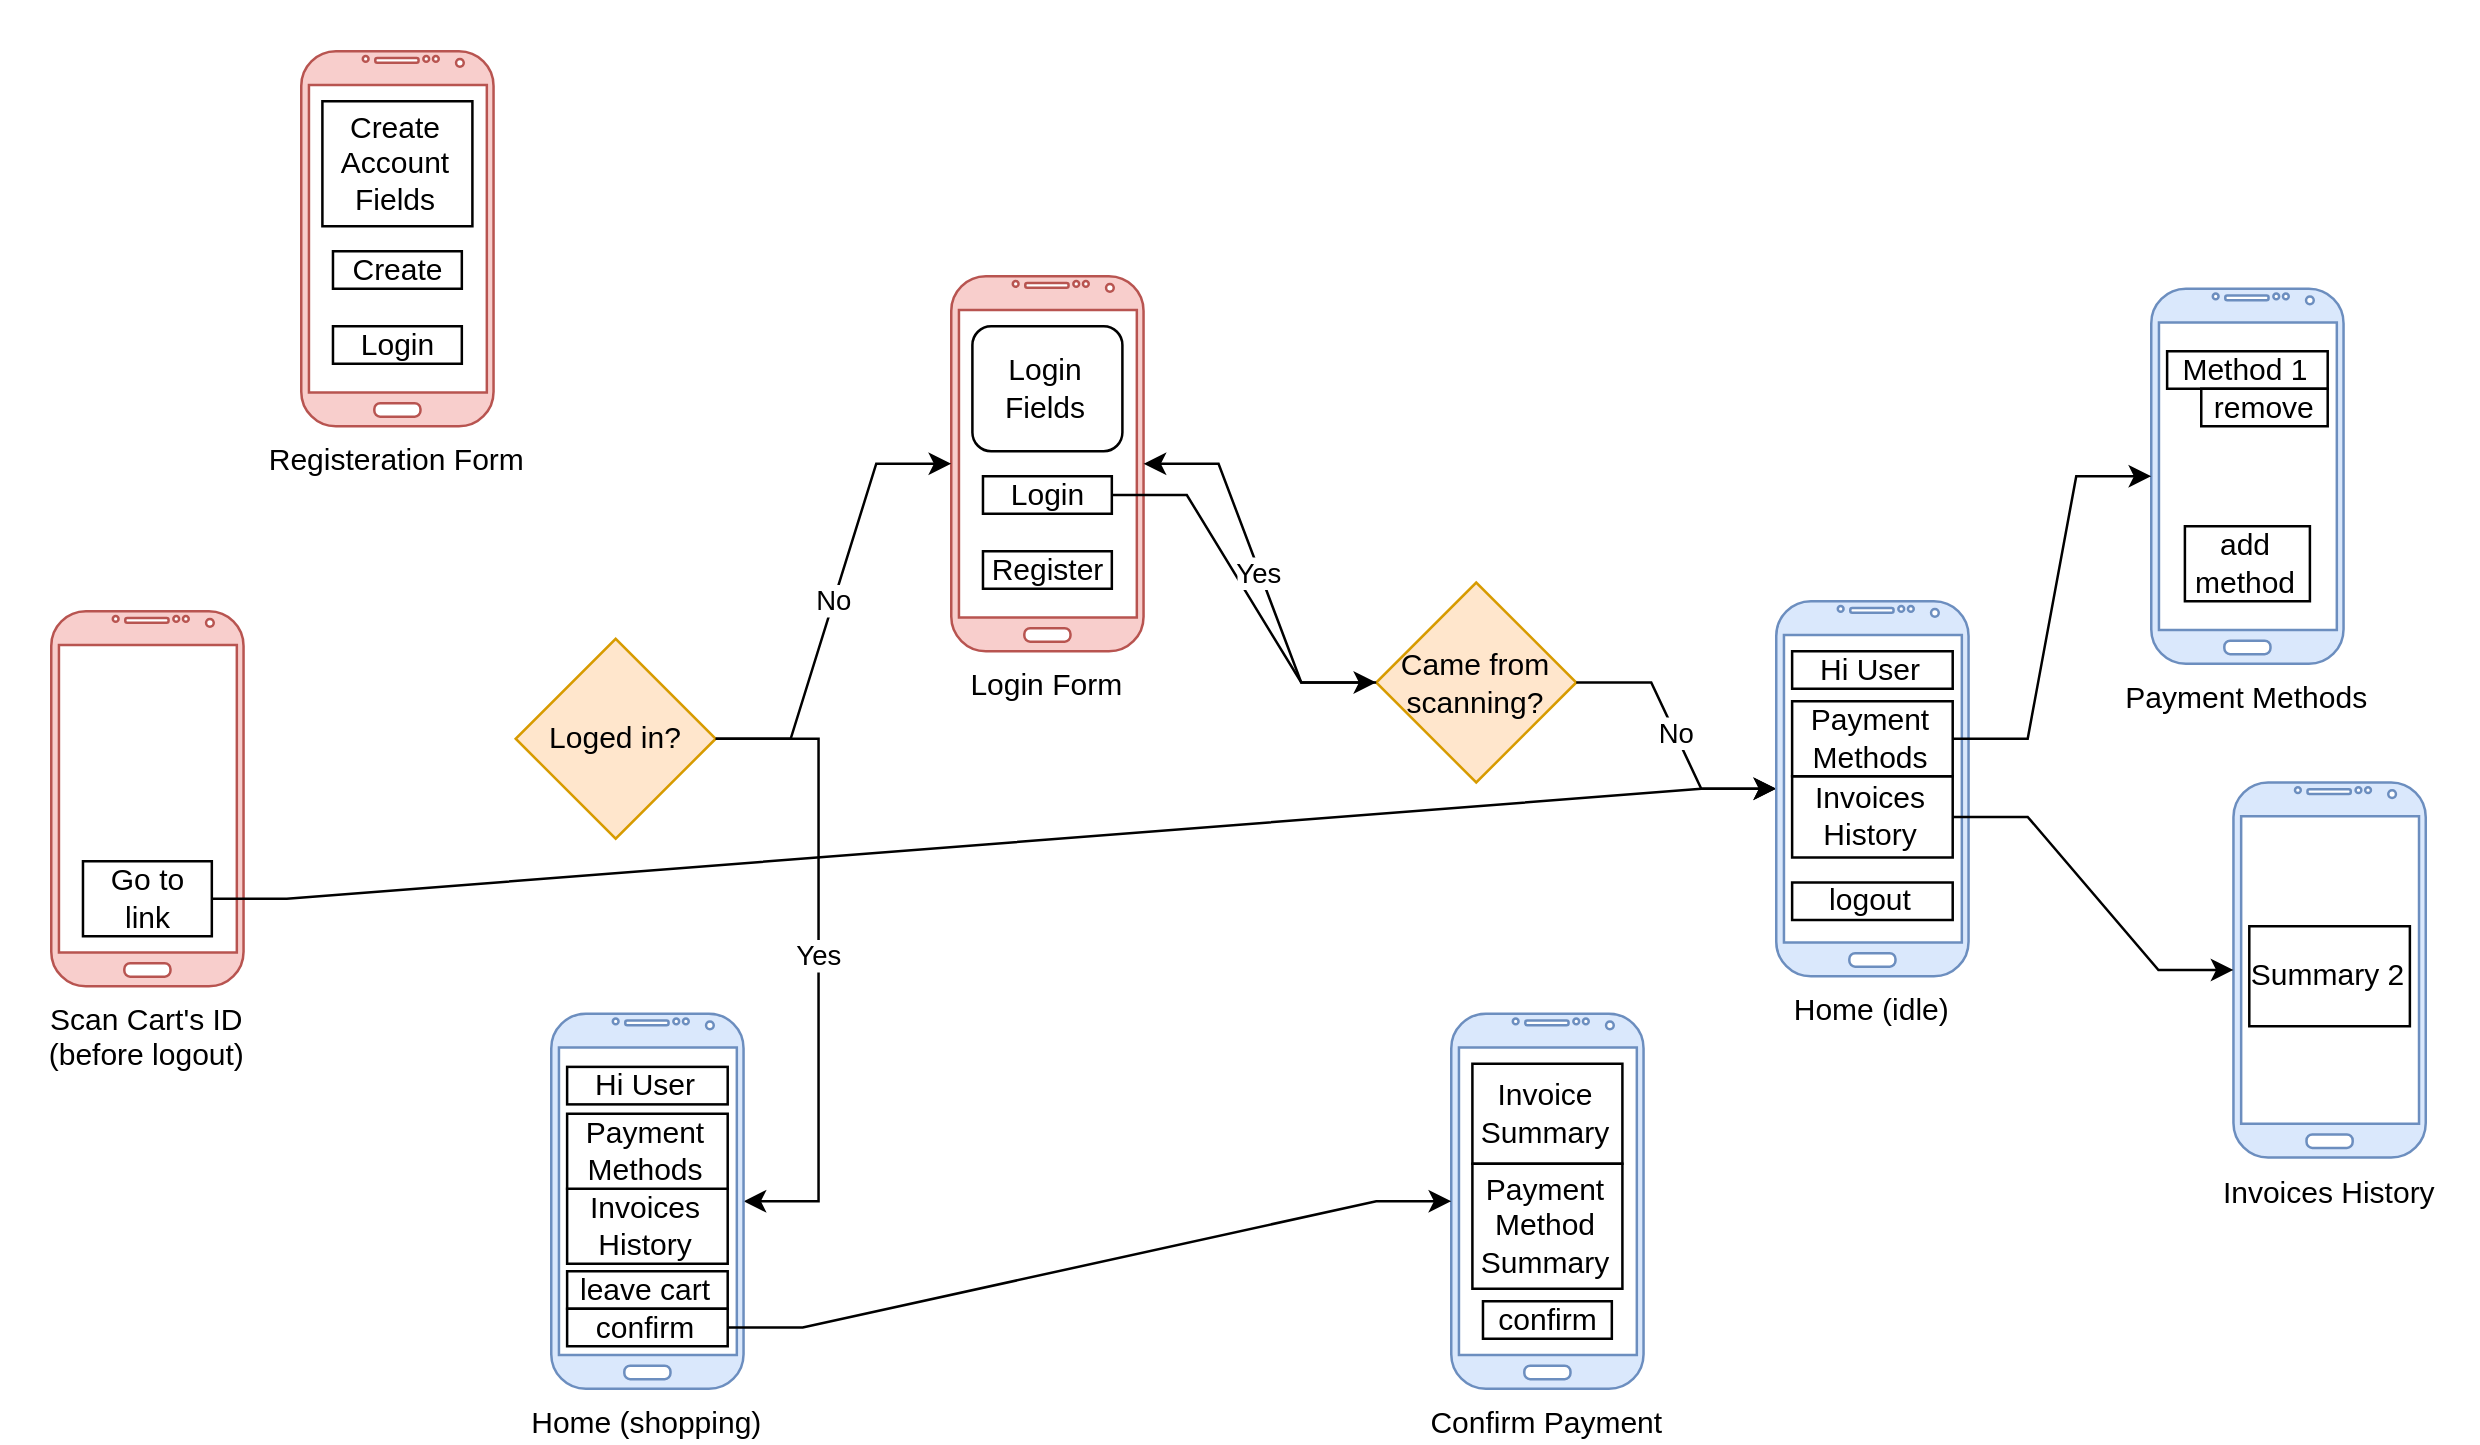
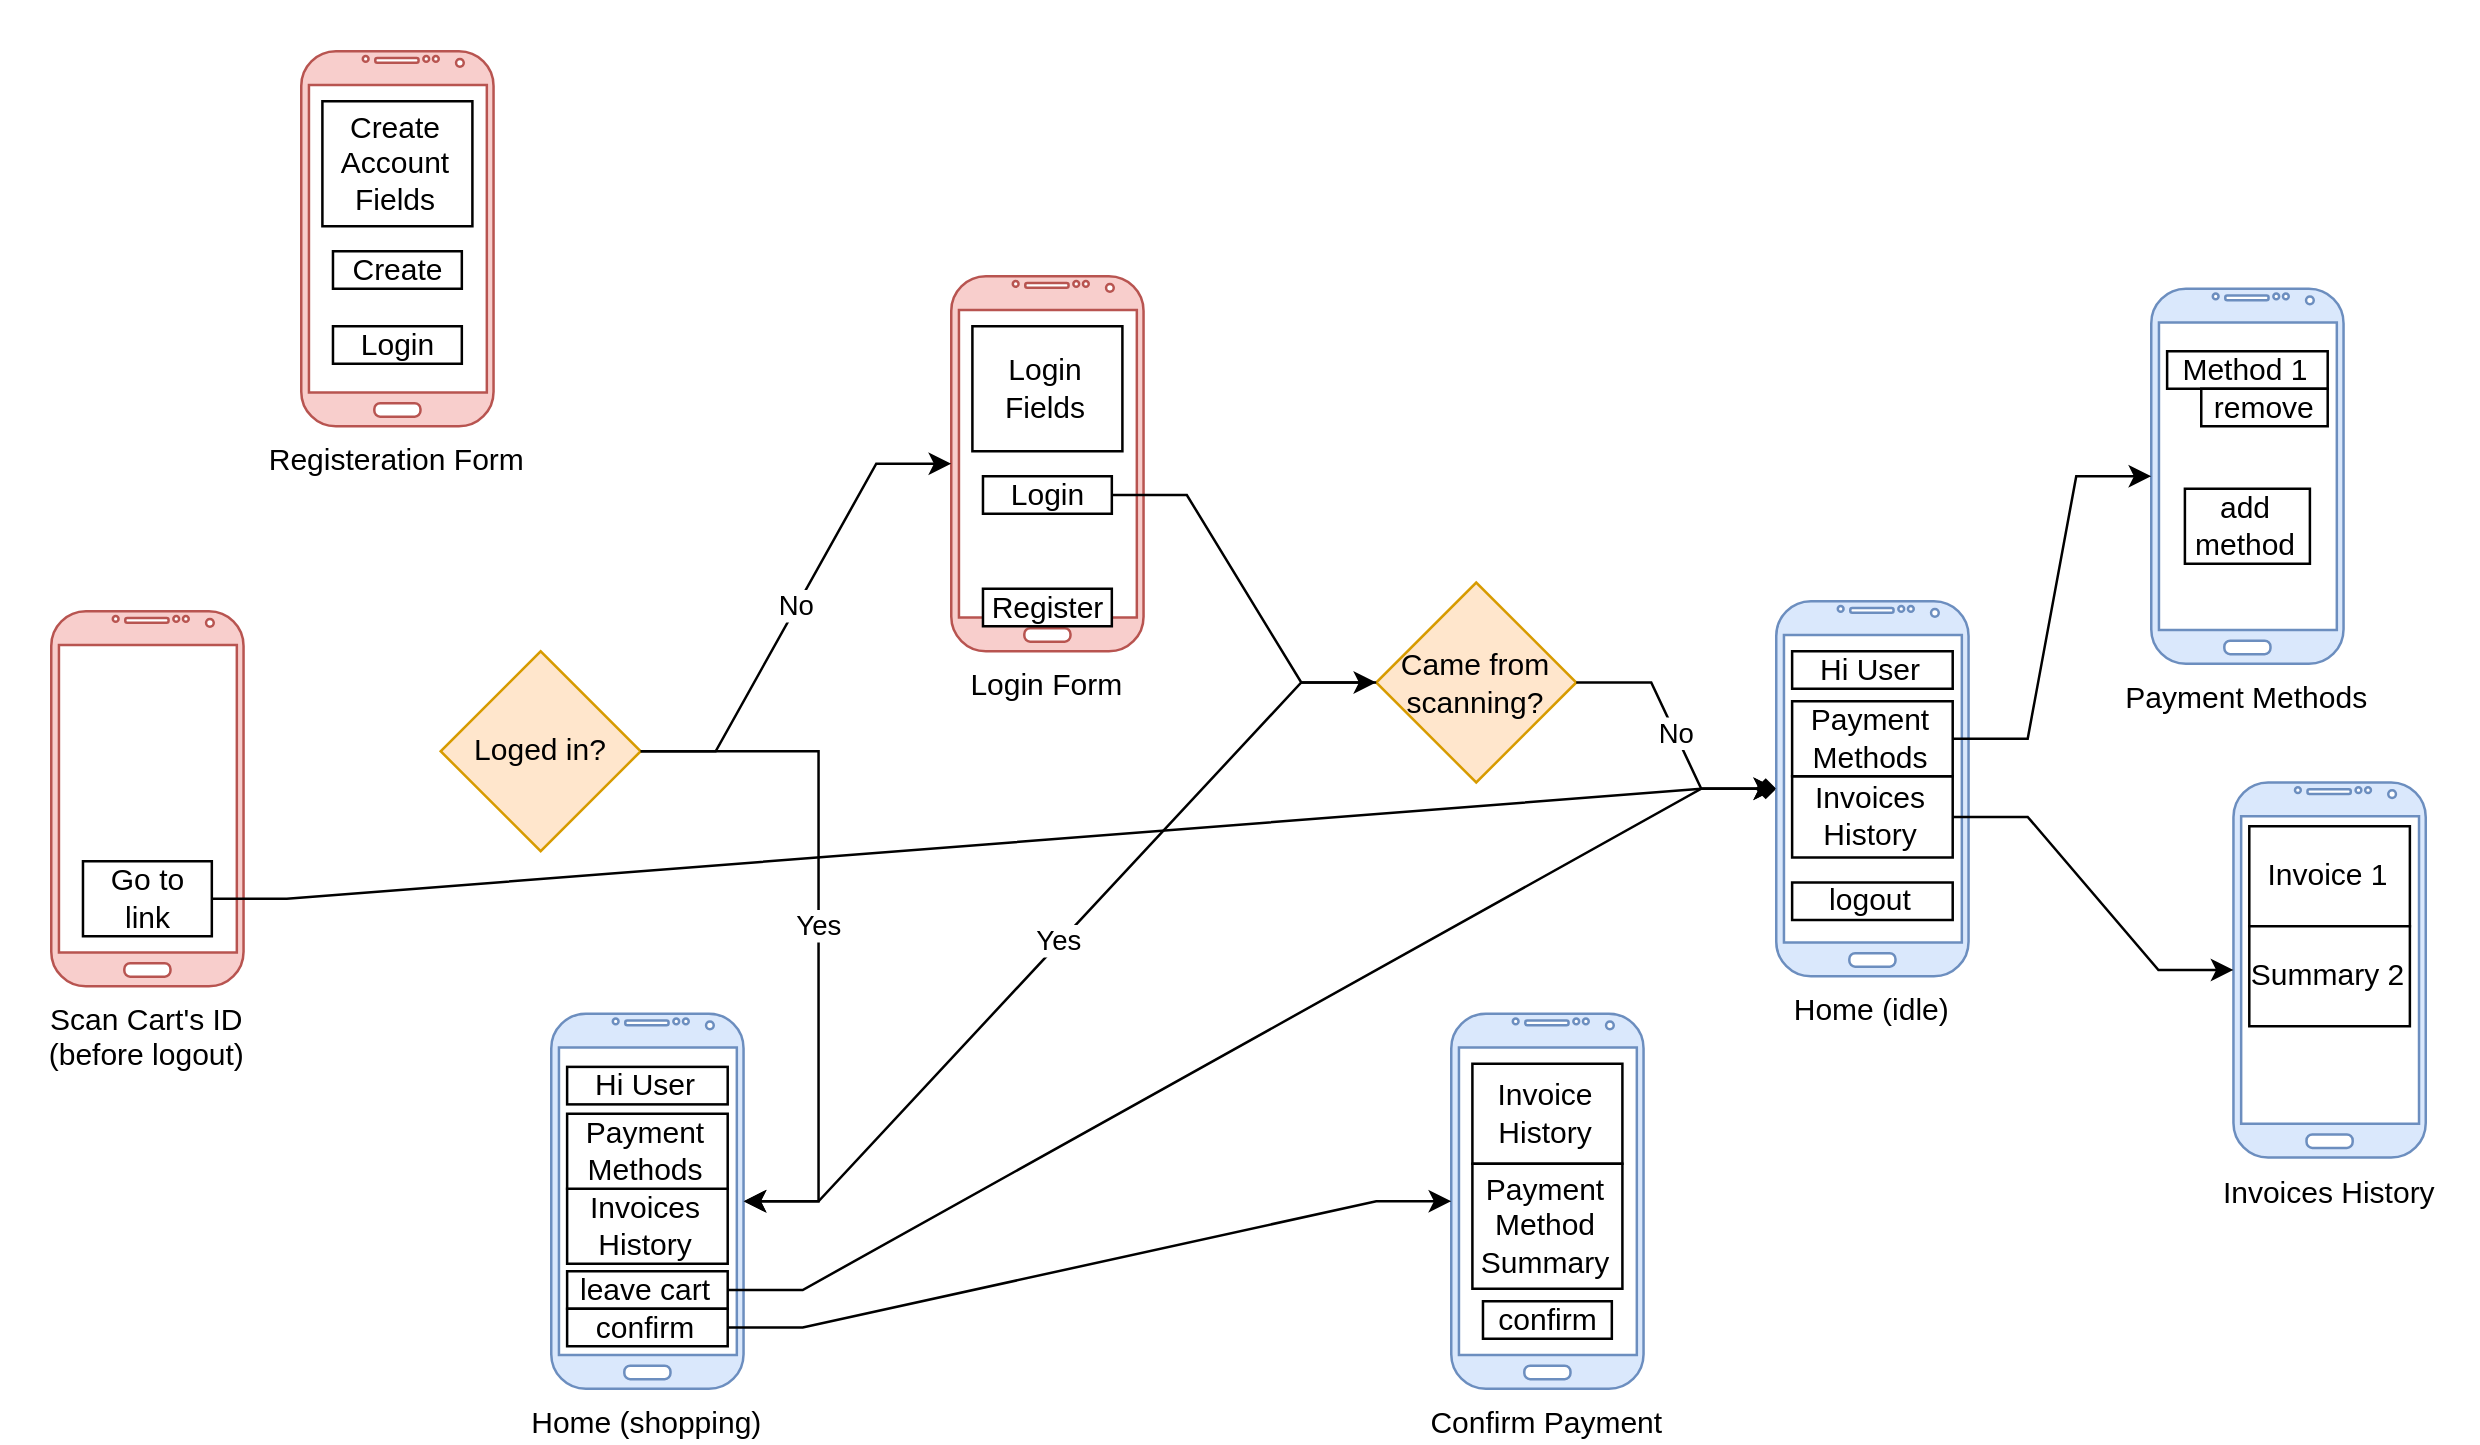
- <mxCell id="13" value="Login Fields" style="whiteSpace=wrap;html=1;rounded=1;" parent="1" vertex="1"><mxGeometry x="388.46" y="130" width="60" height="50" as="geometry" /></mxCell>
+ <mxCell id="13" value="Login Fields" style="rounded=0;whiteSpace=wrap;html=1;" parent="1" vertex="1"><mxGeometry x="388.46" y="130" width="60" height="50" as="geometry" /></mxCell>
- <mxCell id="23" value="Yes" style="endArrow=classic;html=1;rounded=0;edgeStyle=entityRelationEdgeStyle;" parent="1" source="21" target="12" edge="1"><mxGeometry width="50" height="50" relative="1" as="geometry"><mxPoint x="570" y="186" as="sourcePoint" /><mxPoint x="580" y="305" as="targetPoint" /></mxGeometry></mxCell>
+ <mxCell id="23" value="Yes" style="endArrow=classic;html=1;rounded=0;edgeStyle=entityRelationEdgeStyle;" parent="1" source="21" target="20" edge="1"><mxGeometry width="50" height="50" relative="1" as="geometry"><mxPoint x="570" y="186" as="sourcePoint" /><mxPoint x="580" y="305" as="targetPoint" /></mxGeometry></mxCell>
- <mxCell id="44" value="add method" style="rounded=0;whiteSpace=wrap;html=1;" parent="1" vertex="1"><mxGeometry x="873.46" y="210" width="50" height="30" as="geometry" /></mxCell>
+ <mxCell id="44" value="add method" style="rounded=0;whiteSpace=wrap;html=1;" parent="1" vertex="1"><mxGeometry x="873.46" y="195" width="50" height="30" as="geometry" /></mxCell>
- <mxCell id="15" value="Register" style="rounded=0;whiteSpace=wrap;html=1;" parent="1" vertex="1"><mxGeometry x="392.69" y="220" width="51.54" height="15" as="geometry" /></mxCell>
+ <mxCell id="15" value="Register" style="rounded=0;whiteSpace=wrap;html=1;" parent="1" vertex="1"><mxGeometry x="392.69" y="235" width="51.54" height="15" as="geometry" /></mxCell>
- <mxCell id="16" value="Loged in?" style="rhombus;whiteSpace=wrap;html=1;fillColor=#ffe6cc;strokeColor=#d79b00;direction=south;" parent="1" vertex="1"><mxGeometry x="205.77" y="255" width="80" height="80" as="geometry" /></mxCell>
+ <mxCell id="16" value="Loged in?" style="rhombus;whiteSpace=wrap;html=1;fillColor=#ffe6cc;strokeColor=#d79b00;direction=south;" parent="1" vertex="1"><mxGeometry x="175.77" y="260" width="80" height="80" as="geometry" /></mxCell>
- <mxCell id="31" value="No" style="endArrow=classic;html=1;rounded=0;edgeStyle=entityRelationEdgeStyle;" parent="1" source="21" target="32" edge="1"><mxGeometry width="50" height="50" relative="1" as="geometry"><mxPoint x="627" y="182" as="sourcePoint" /><mxPoint x="580" y="335" as="targetPoint" /></mxGeometry></mxCell>
+ <mxCell id="31" value="No" style="endArrow=diamond;html=1;rounded=0;edgeStyle=entityRelationEdgeStyle;" parent="1" source="21" target="32" edge="1"><mxGeometry width="50" height="50" relative="1" as="geometry"><mxPoint x="627" y="182" as="sourcePoint" /><mxPoint x="580" y="335" as="targetPoint" /></mxGeometry></mxCell>
+ <mxCell id="45" value="Invoice 1" style="rounded=0;whiteSpace=wrap;html=1;" parent="1" vertex="1"><mxGeometry x="899.22" y="330" width="64.23" height="40" as="geometry" /></mxCell>
+ <mxCell id="40" value="" style="endArrow=classic;html=1;rounded=0;edgeStyle=entityRelationEdgeStyle;" parent="1" source="36" target="32" edge="1"><mxGeometry width="50" height="50" relative="1" as="geometry"><mxPoint x="539.92" y="275" as="sourcePoint" /><mxPoint x="686.92" y="372" as="targetPoint" /></mxGeometry></mxCell>
- <mxCell id="6" value="Invoice&lt;br&gt;Summary" style="rounded=0;whiteSpace=wrap;html=1;" parent="1" vertex="1"><mxGeometry x="588.46" y="425" width="60" height="40" as="geometry" /></mxCell>
+ <mxCell id="6" value="Invoice&lt;br&gt;History" style="rounded=0;whiteSpace=wrap;html=1;" parent="1" vertex="1"><mxGeometry x="588.46" y="425" width="60" height="40" as="geometry" /></mxCell>
